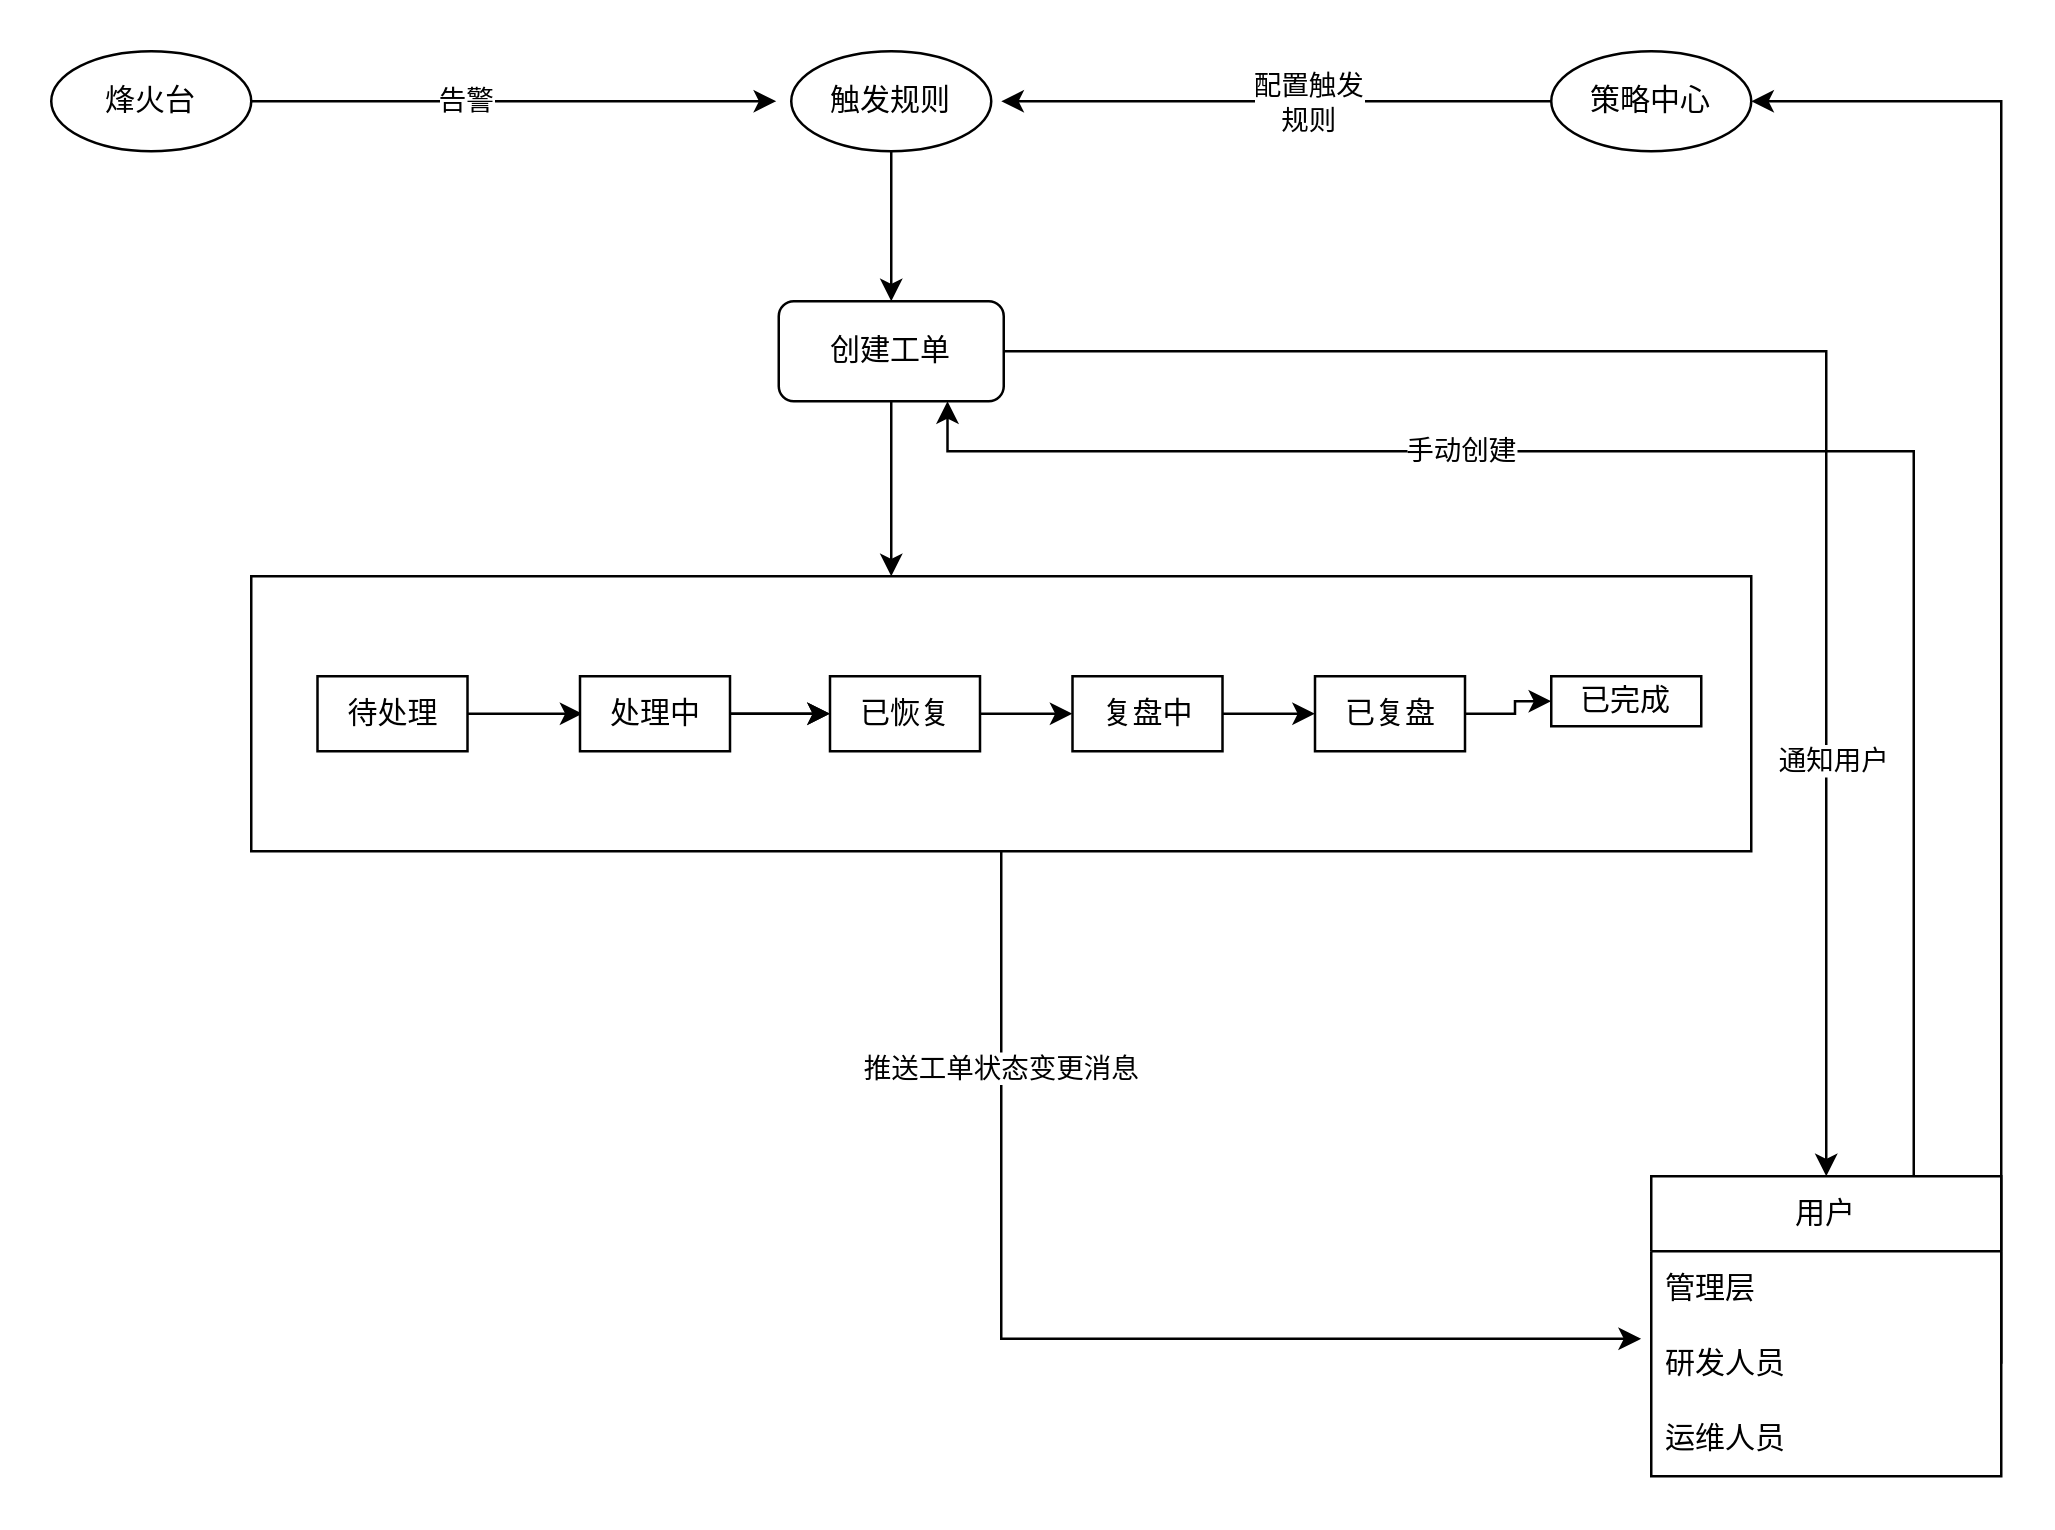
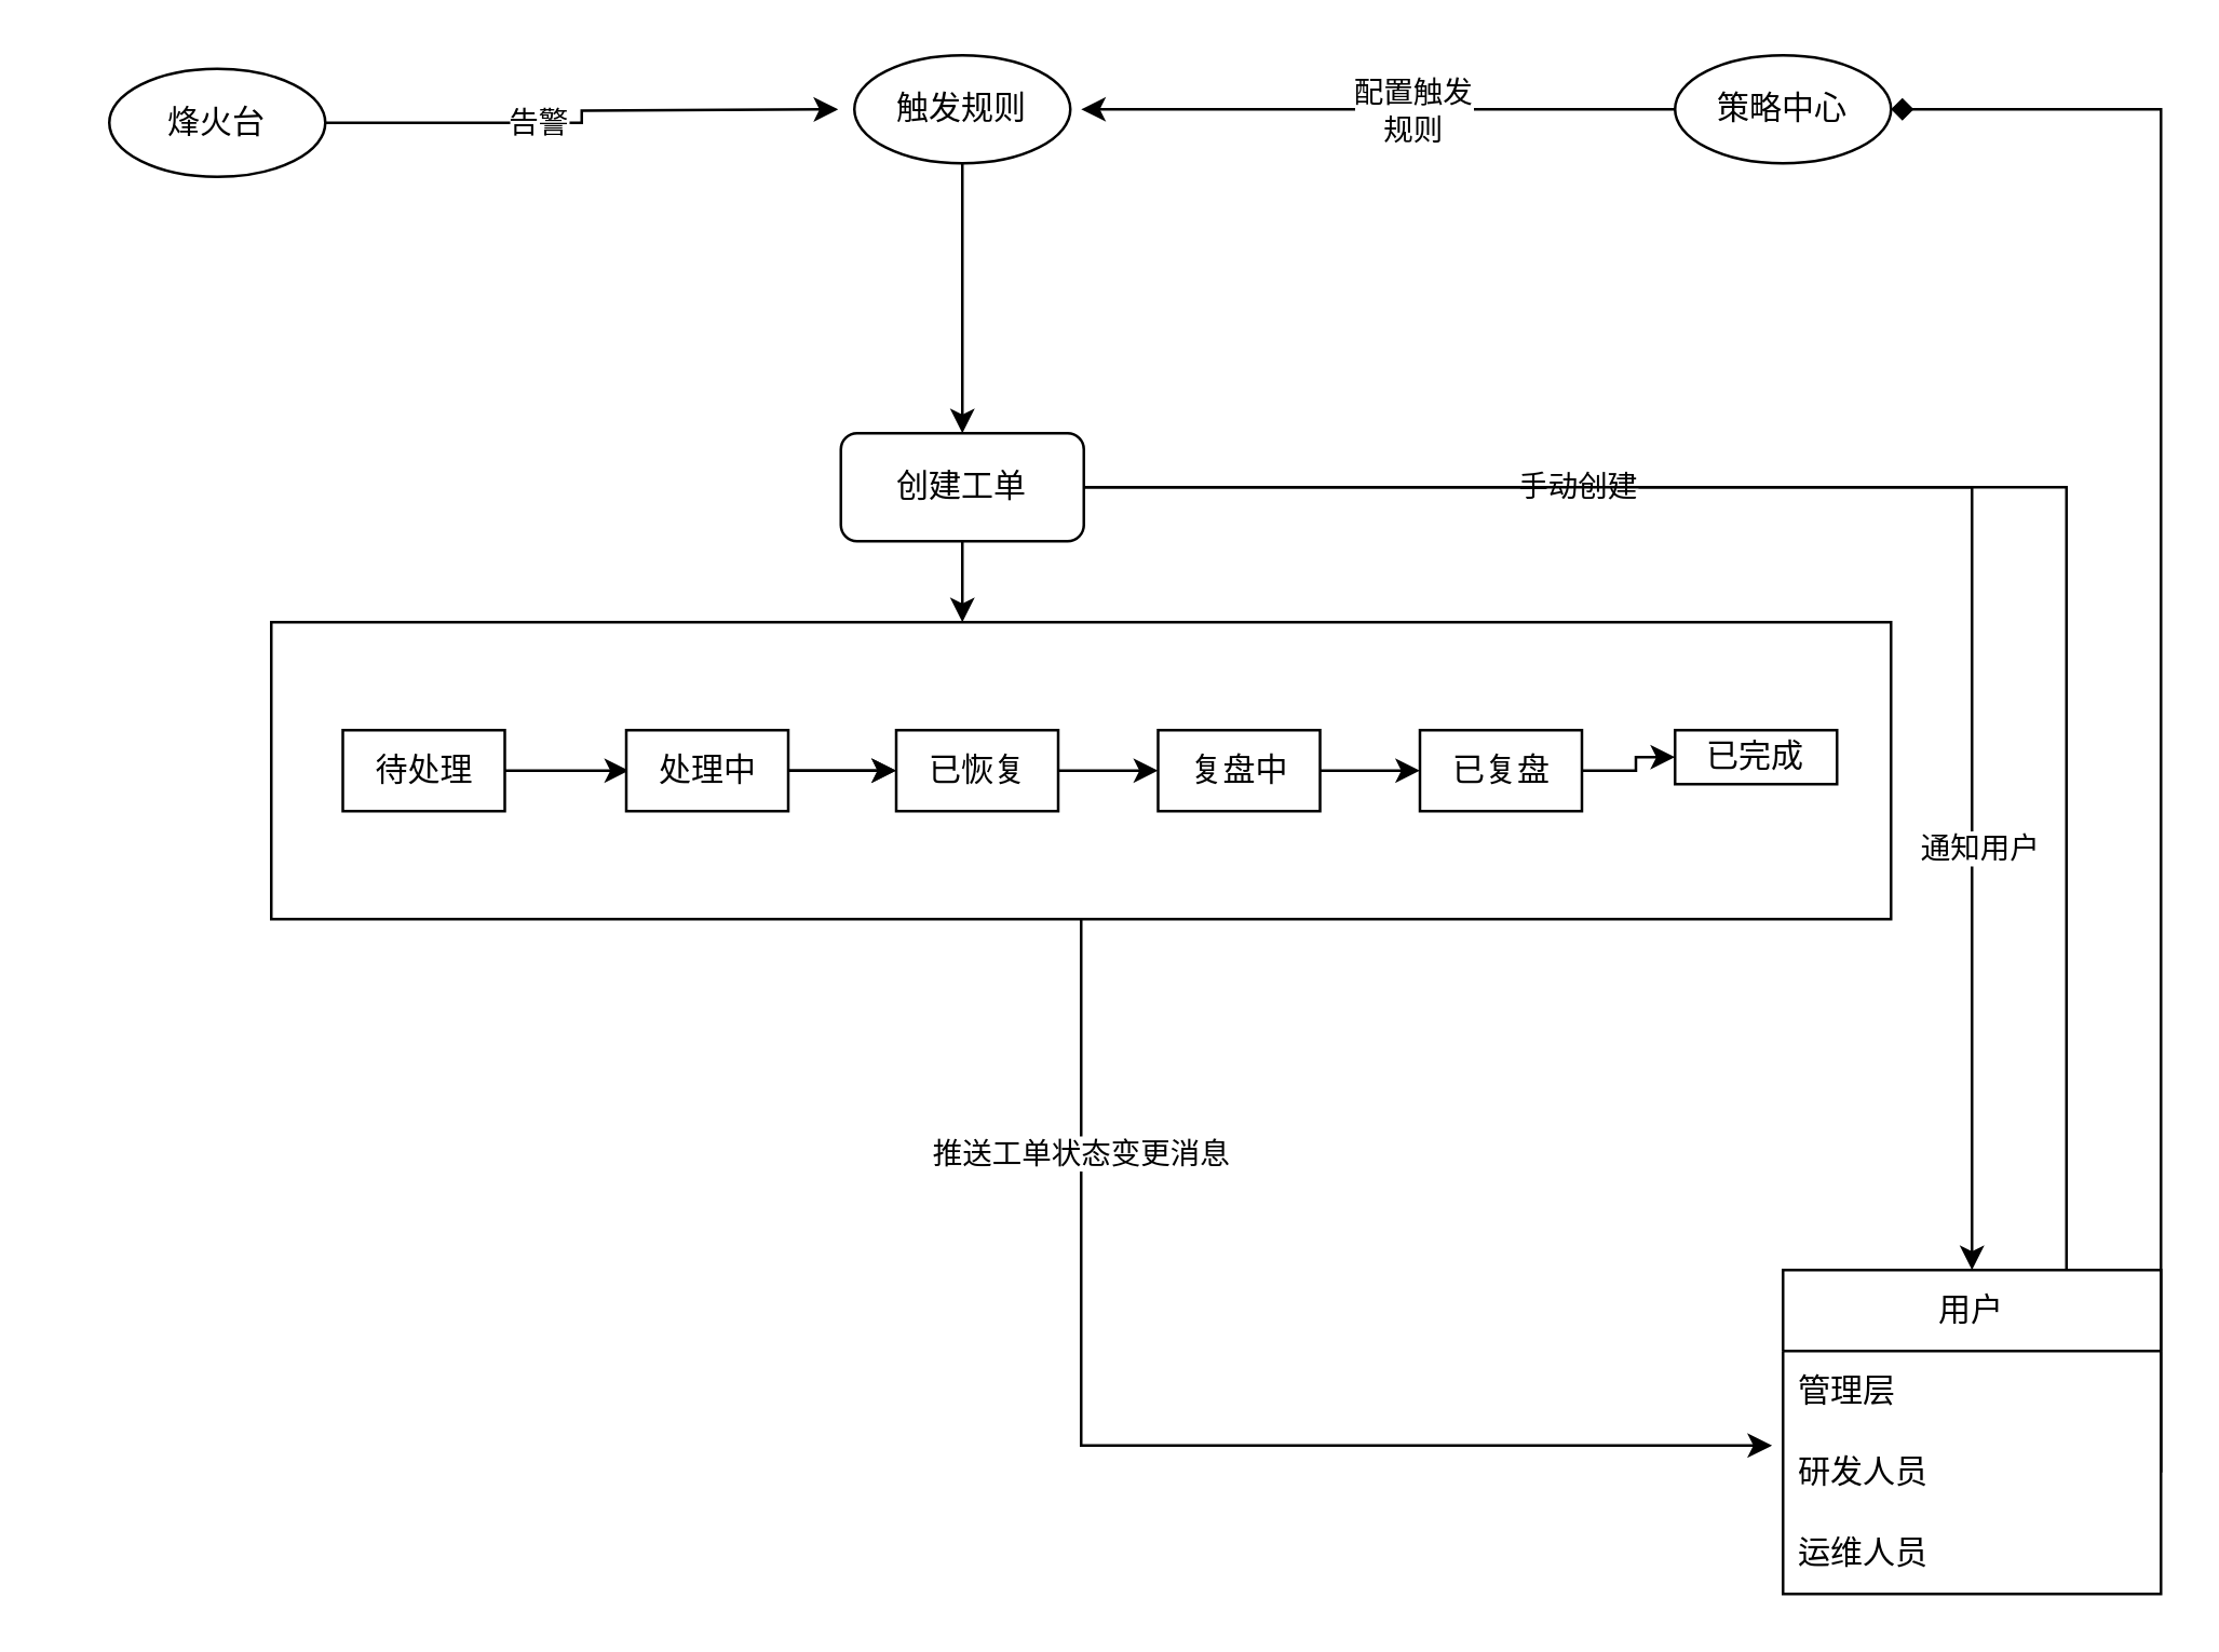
- <mxCell id="19" value="烽火台" style="ellipse;whiteSpace=wrap;html=1;" parent="1" vertex="1"><mxGeometry x="20" y="20" width="80" height="40" as="geometry" /></mxCell>
+ <mxCell id="19" value="烽火台" style="ellipse;whiteSpace=wrap;html=1;" parent="1" vertex="1"><mxGeometry x="40" y="25" width="80" height="40" as="geometry" /></mxCell>
- <mxCell id="23" style="edgeStyle=orthogonalEdgeStyle;rounded=0;orthogonalLoop=1;jettySize=auto;html=1;exitX=1;exitY=0.5;exitDx=0;exitDy=0;entryX=1;entryY=0.5;entryDx=0;entryDy=0;" parent="1" source="9" target="22" edge="1"><mxGeometry relative="1" as="geometry"><mxPoint x="790" y="50" as="targetPoint" /><Array as="points"><mxPoint x="800" y="435" /><mxPoint x="800" y="40" /></Array></mxGeometry></mxCell>
+ <mxCell id="23" style="edgeStyle=orthogonalEdgeStyle;rounded=0;orthogonalLoop=1;jettySize=auto;html=1;exitX=1;exitY=0.5;exitDx=0;exitDy=0;entryX=1;entryY=0.5;entryDx=0;entryDy=0;endArrow=diamond;" parent="1" source="9" target="22" edge="1"><mxGeometry relative="1" as="geometry"><mxPoint x="790" y="50" as="targetPoint" /><Array as="points"><mxPoint x="800" y="435" /><mxPoint x="800" y="40" /></Array></mxGeometry></mxCell>
- <mxCell id="16" value="创建工单" style="rounded=1;whiteSpace=wrap;html=1;" parent="1" vertex="1"><mxGeometry x="311" y="120" width="90" height="40" as="geometry" /></mxCell>
+ <mxCell id="16" value="创建工单" style="rounded=1;whiteSpace=wrap;html=1;" parent="1" vertex="1"><mxGeometry x="311" y="160" width="90" height="40" as="geometry" /></mxCell>
